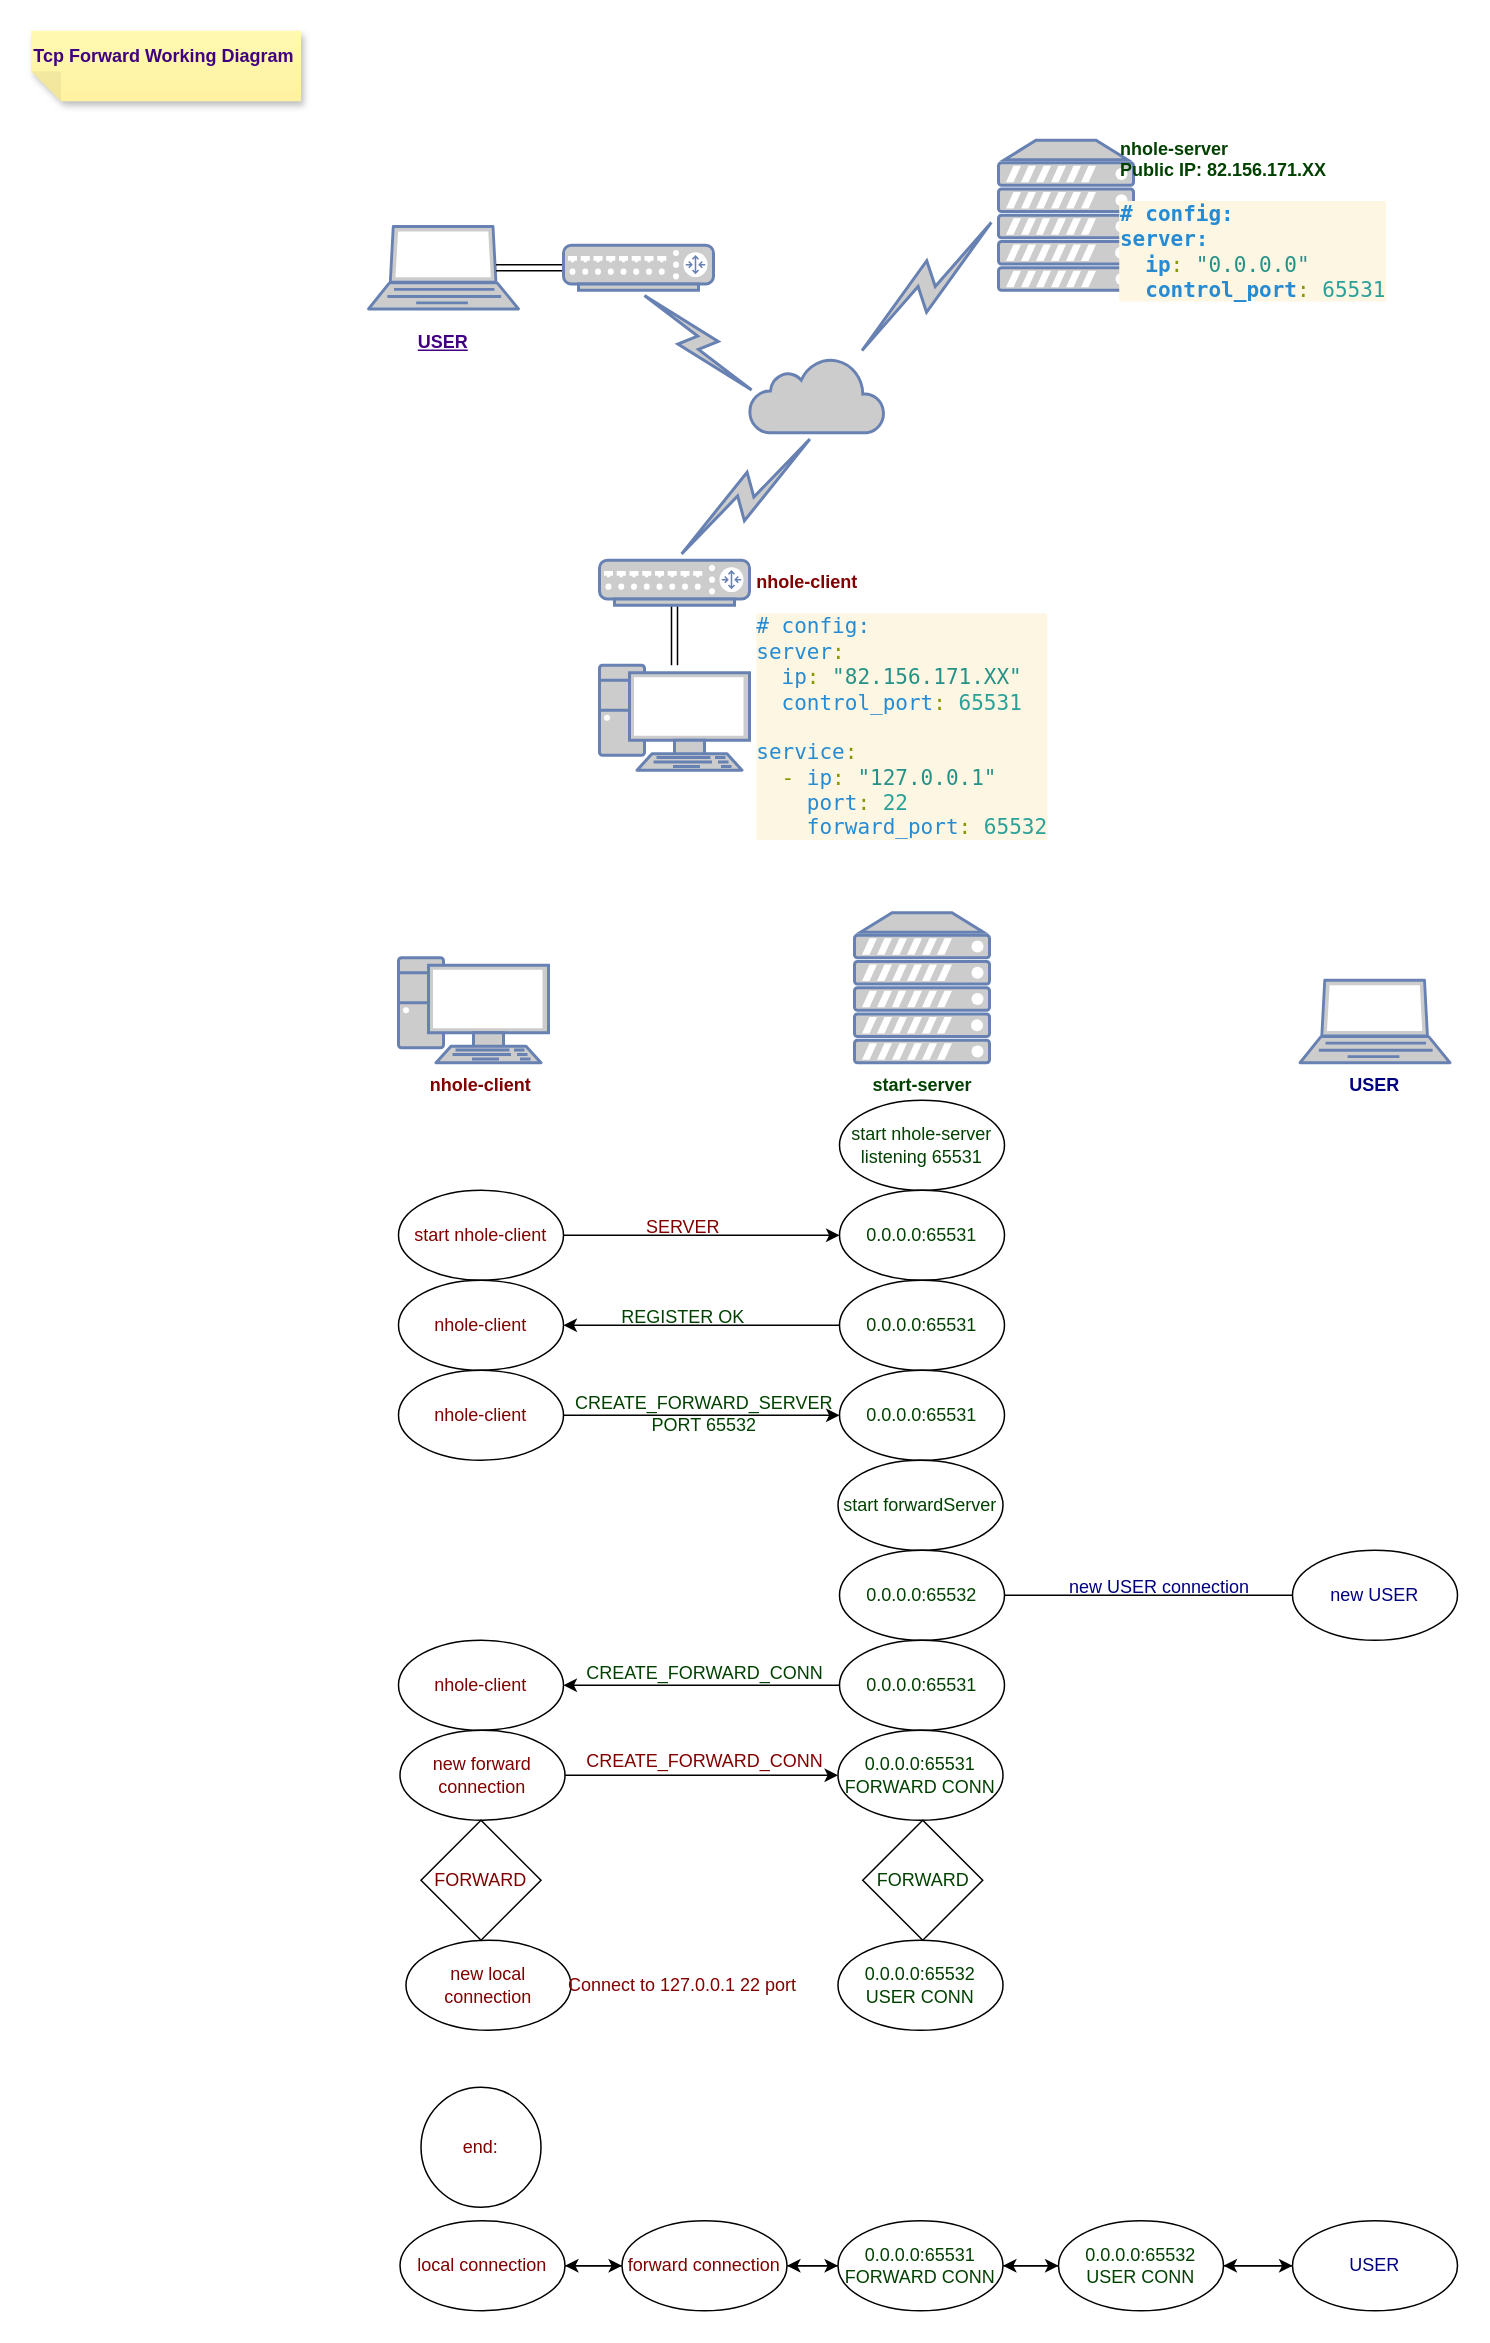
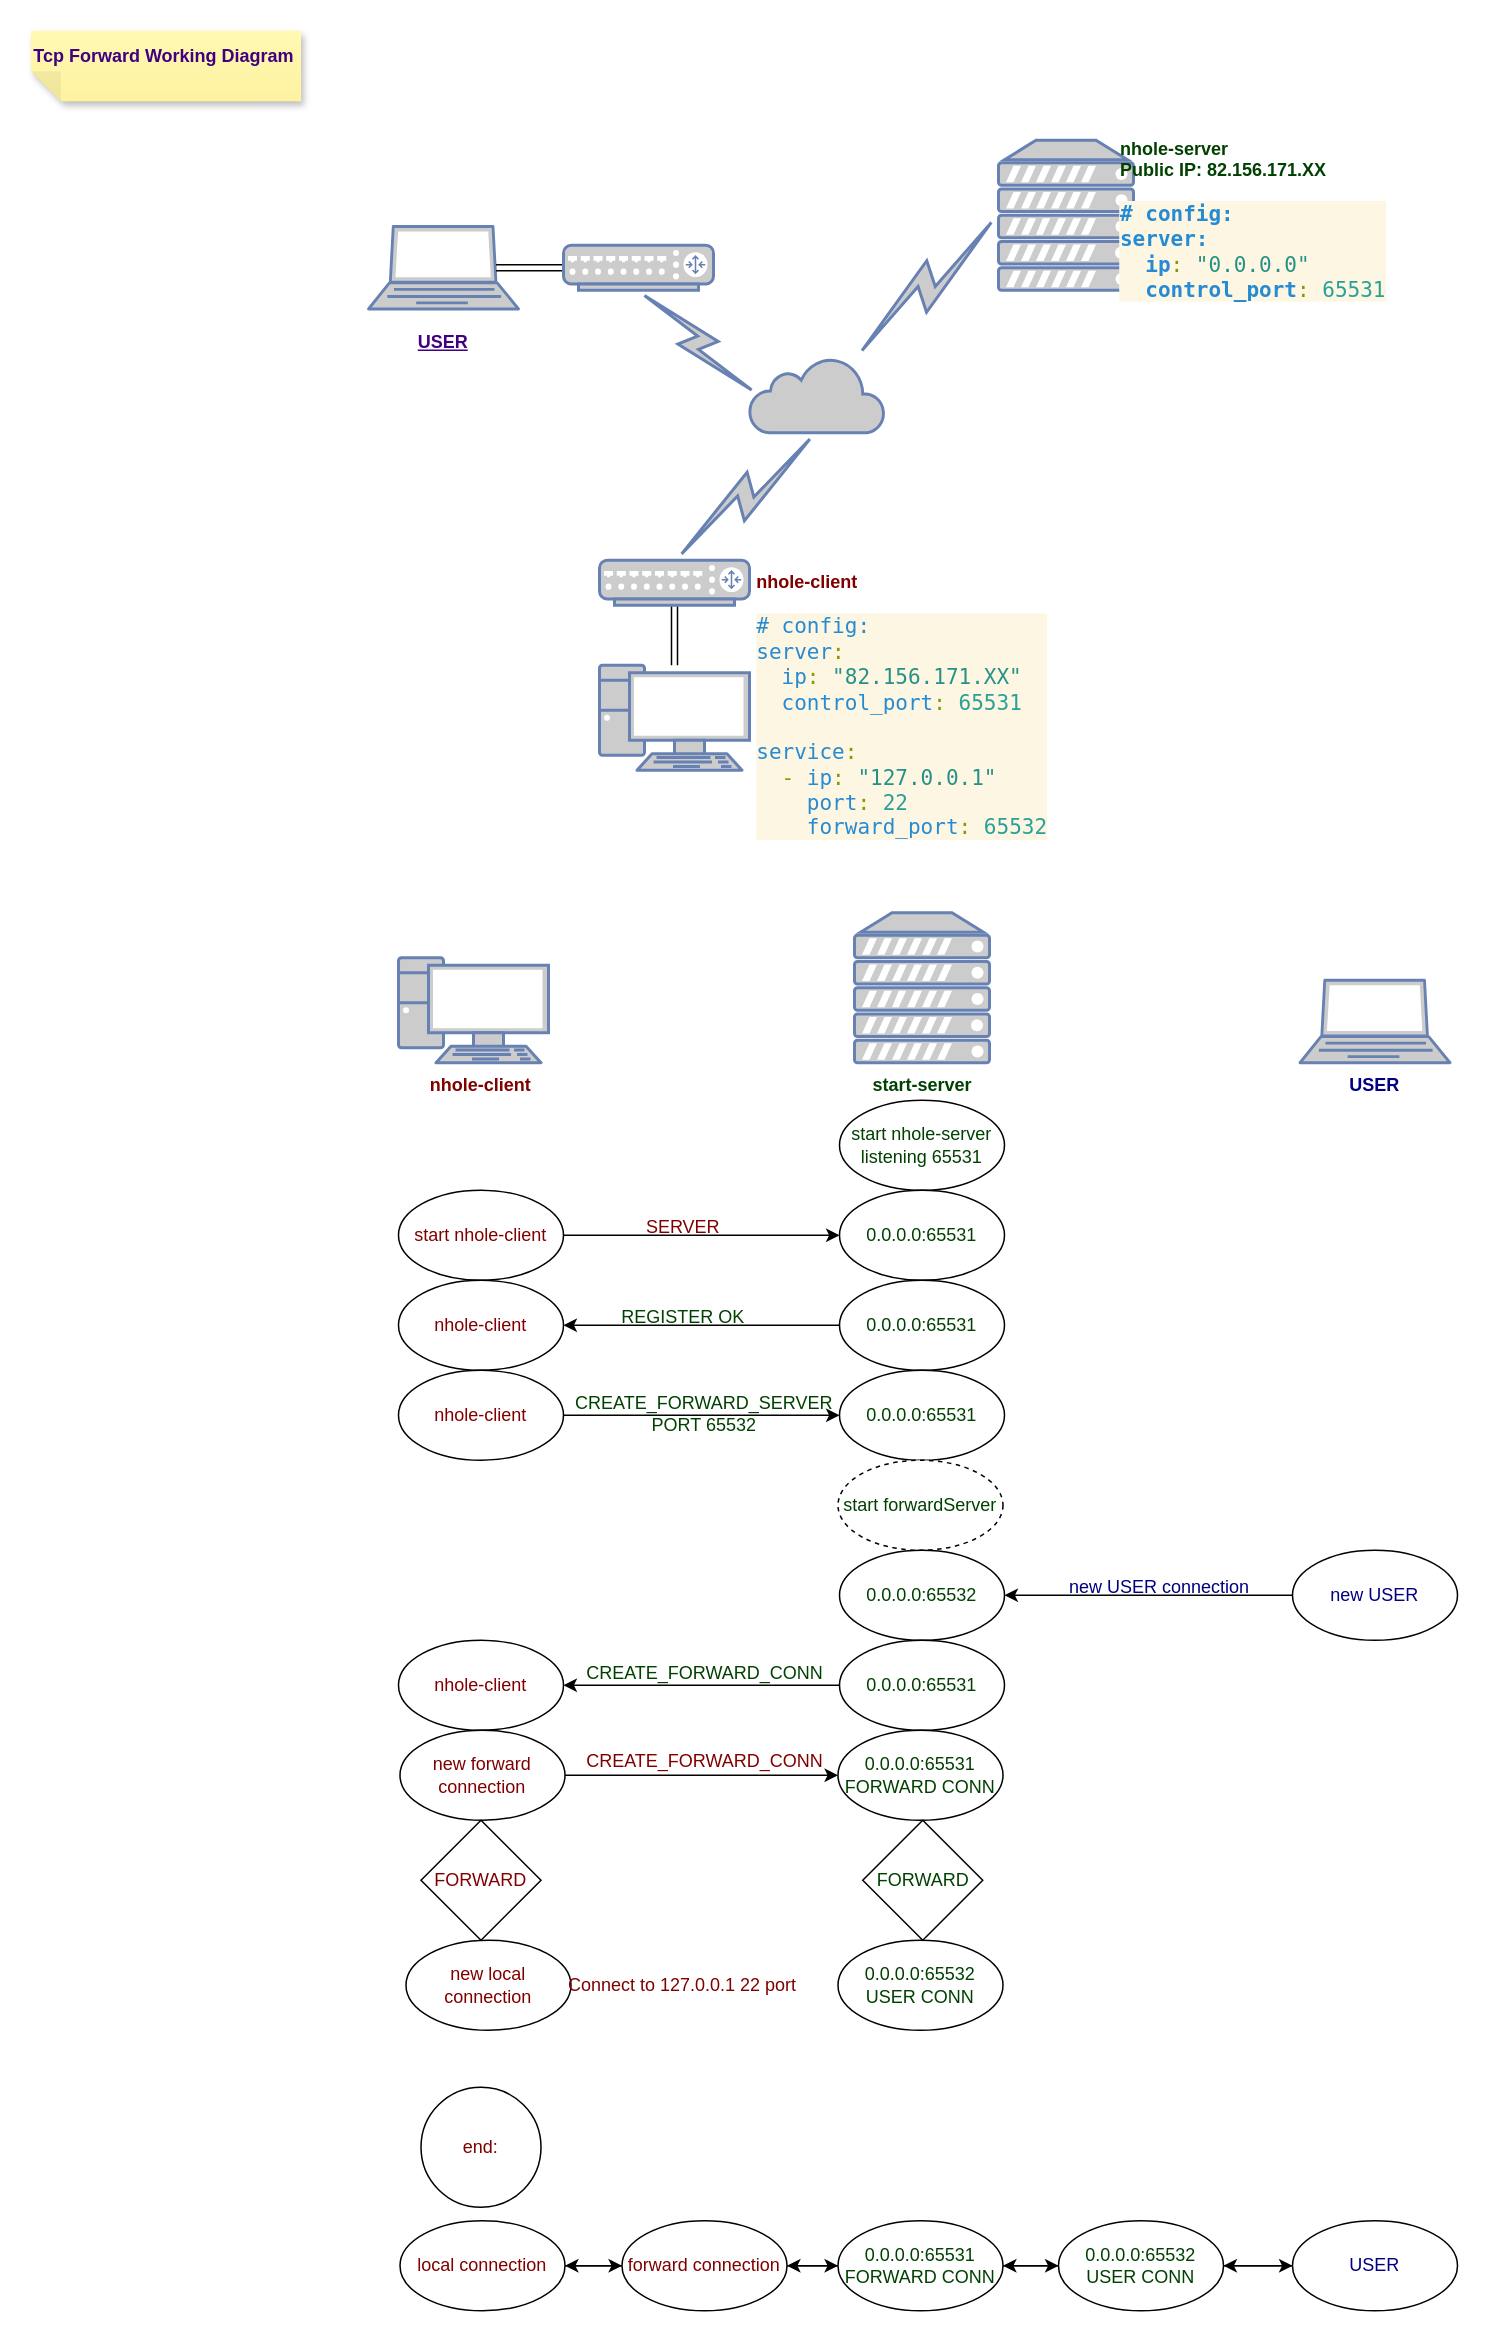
- <mxCell id="35" value="&lt;font color=&quot;#004000&quot;&gt;start forwardServer&lt;br&gt;&lt;/font&gt;" style="ellipse;whiteSpace=wrap;html=1;fontColor=#000080;" parent="1" vertex="1"><mxGeometry x="558" y="973" width="110" height="60" as="geometry" /></mxCell>
+ <mxCell id="35" value="&lt;font color=&quot;#004000&quot;&gt;start forwardServer&lt;br&gt;&lt;/font&gt;" style="ellipse;whiteSpace=wrap;html=1;fontColor=#000080;dashed=1;" parent="1" vertex="1"><mxGeometry x="558" y="973" width="110" height="60" as="geometry" /></mxCell>
- <mxCell id="38" value="" style="edgeStyle=none;orthogonalLoop=1;jettySize=auto;html=1;rounded=0;fontColor=#004000;exitX=0;exitY=0.5;exitDx=0;exitDy=0;entryX=1;entryY=0.5;entryDx=0;entryDy=0;endArrow=none;" parent="1" source="37" target="36" edge="1"><mxGeometry width="80" relative="1" as="geometry"><mxPoint x="615" y="943" as="sourcePoint" /><mxPoint x="695" y="943" as="targetPoint" /><Array as="points" /></mxGeometry></mxCell>
+ <mxCell id="38" value="" style="edgeStyle=none;orthogonalLoop=1;jettySize=auto;html=1;rounded=0;fontColor=#004000;exitX=0;exitY=0.5;exitDx=0;exitDy=0;entryX=1;entryY=0.5;entryDx=0;entryDy=0;" parent="1" source="37" target="36" edge="1"><mxGeometry width="80" relative="1" as="geometry"><mxPoint x="615" y="943" as="sourcePoint" /><mxPoint x="695" y="943" as="targetPoint" /><Array as="points" /></mxGeometry></mxCell>
